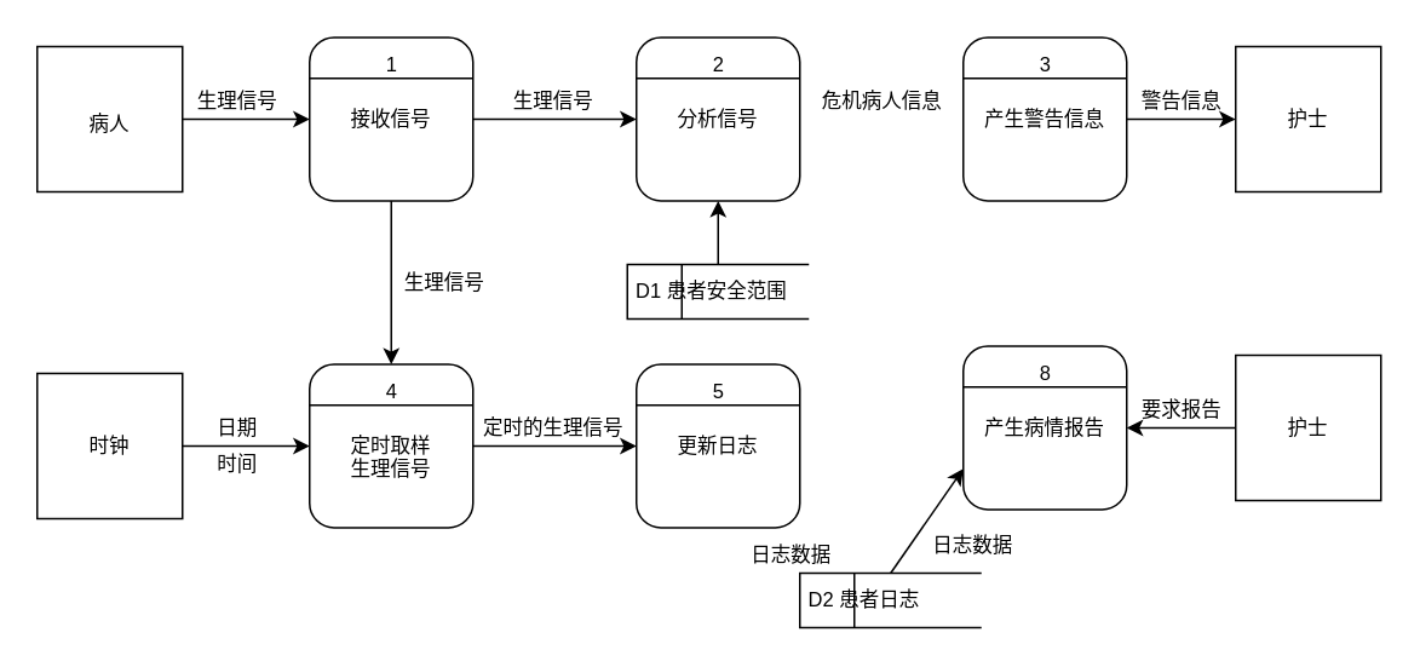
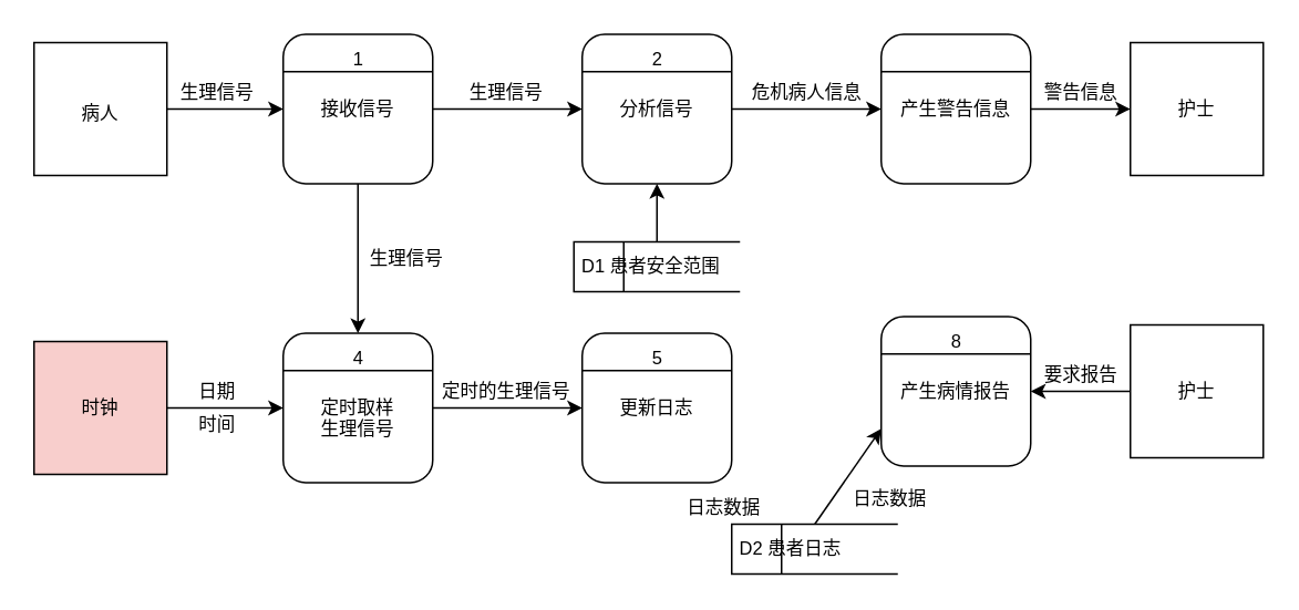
- <mxCell id="20" value="3" style="text;html=1;align=center;verticalAlign=middle;resizable=0;points=[];autosize=1;strokeColor=none;fillColor=none;fontSize=11;" vertex="1" parent="1"><mxGeometry x="565" y="25" width="20" height="20" as="geometry" /></mxCell>
+ <mxCell id="10" style="edgeStyle=orthogonalEdgeStyle;rounded=0;orthogonalLoop=1;jettySize=auto;html=1;exitX=1;exitY=0.5;exitDx=0;exitDy=0;fontSize=11;entryX=0;entryY=0.5;entryDx=0;entryDy=0;" edge="1" parent="1" source="11" target="18"><mxGeometry relative="1" as="geometry" /></mxCell>
- <mxCell id="25" value="时钟" style="whiteSpace=wrap;html=1;aspect=fixed;fontSize=11;" vertex="1" parent="1"><mxGeometry x="20" y="205" width="80" height="80" as="geometry" /></mxCell>
+ <mxCell id="25" value="时钟" style="whiteSpace=wrap;html=1;aspect=fixed;fontSize=11;fillColor=#f8cecc;" vertex="1" parent="1"><mxGeometry x="20" y="205" width="80" height="80" as="geometry" /></mxCell>
